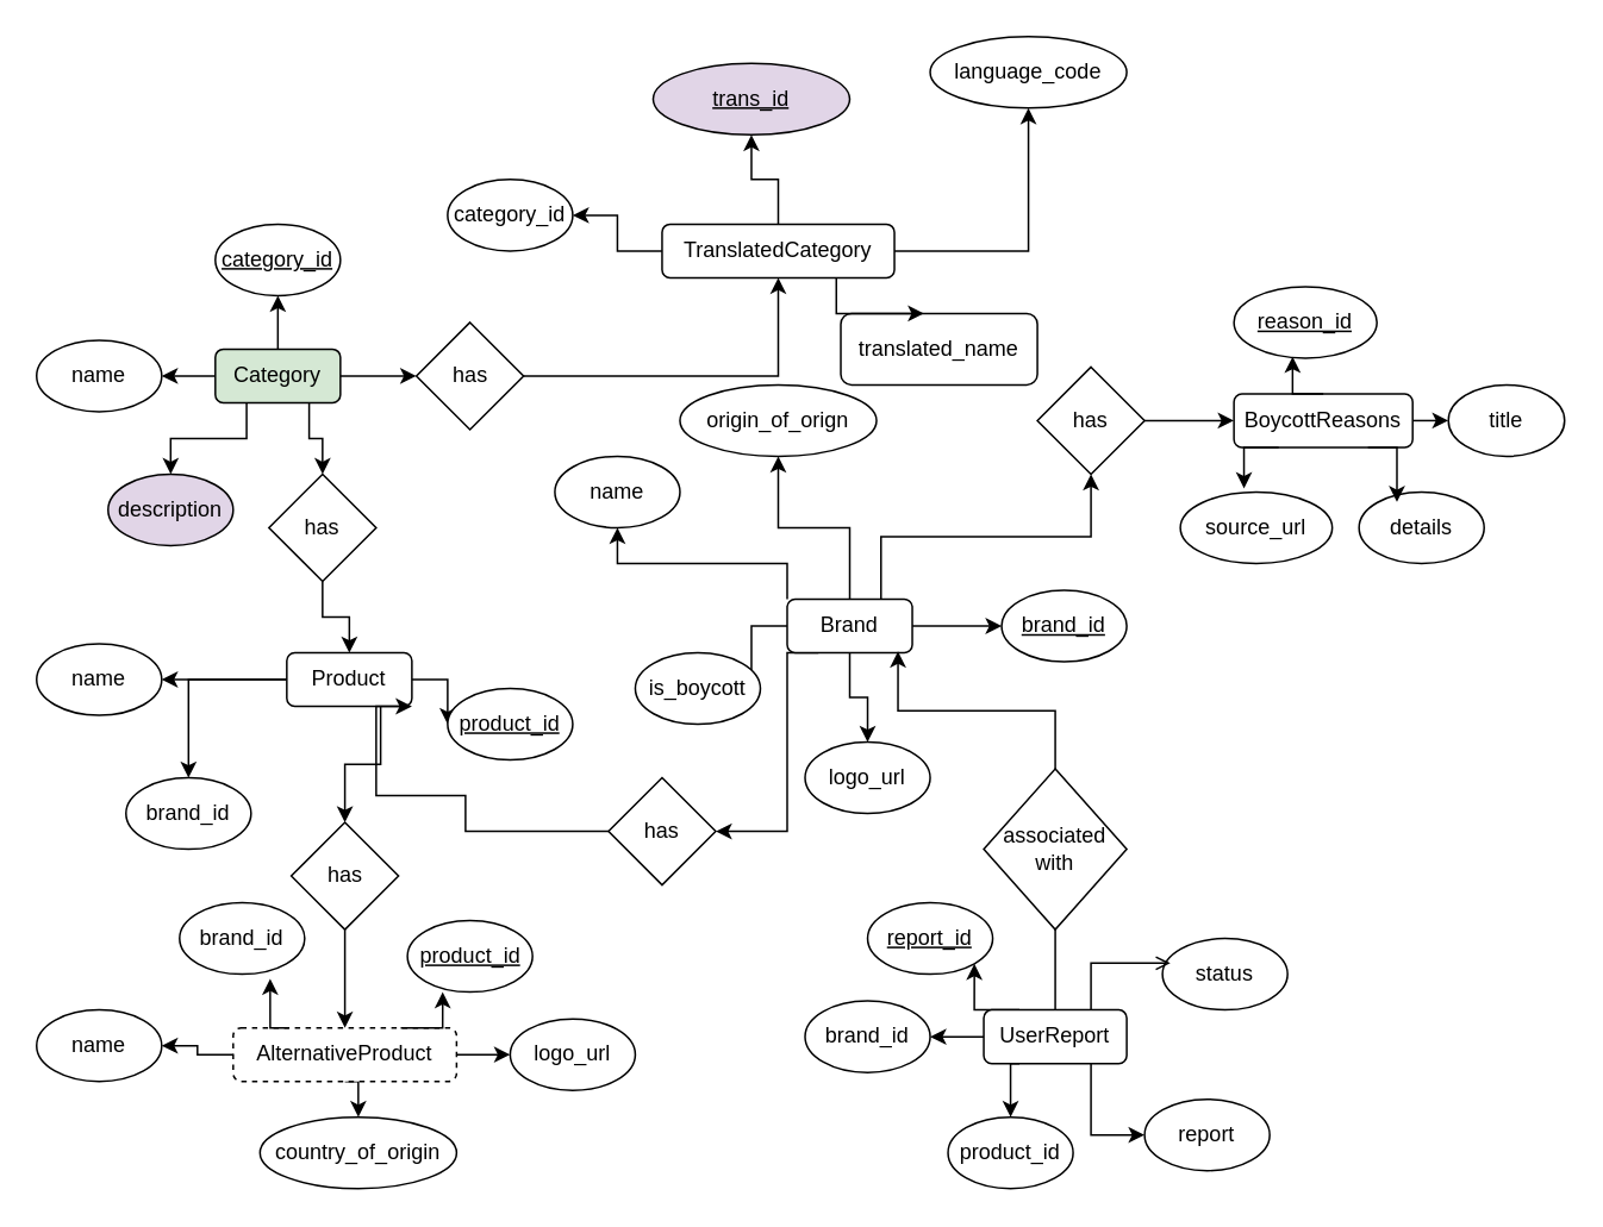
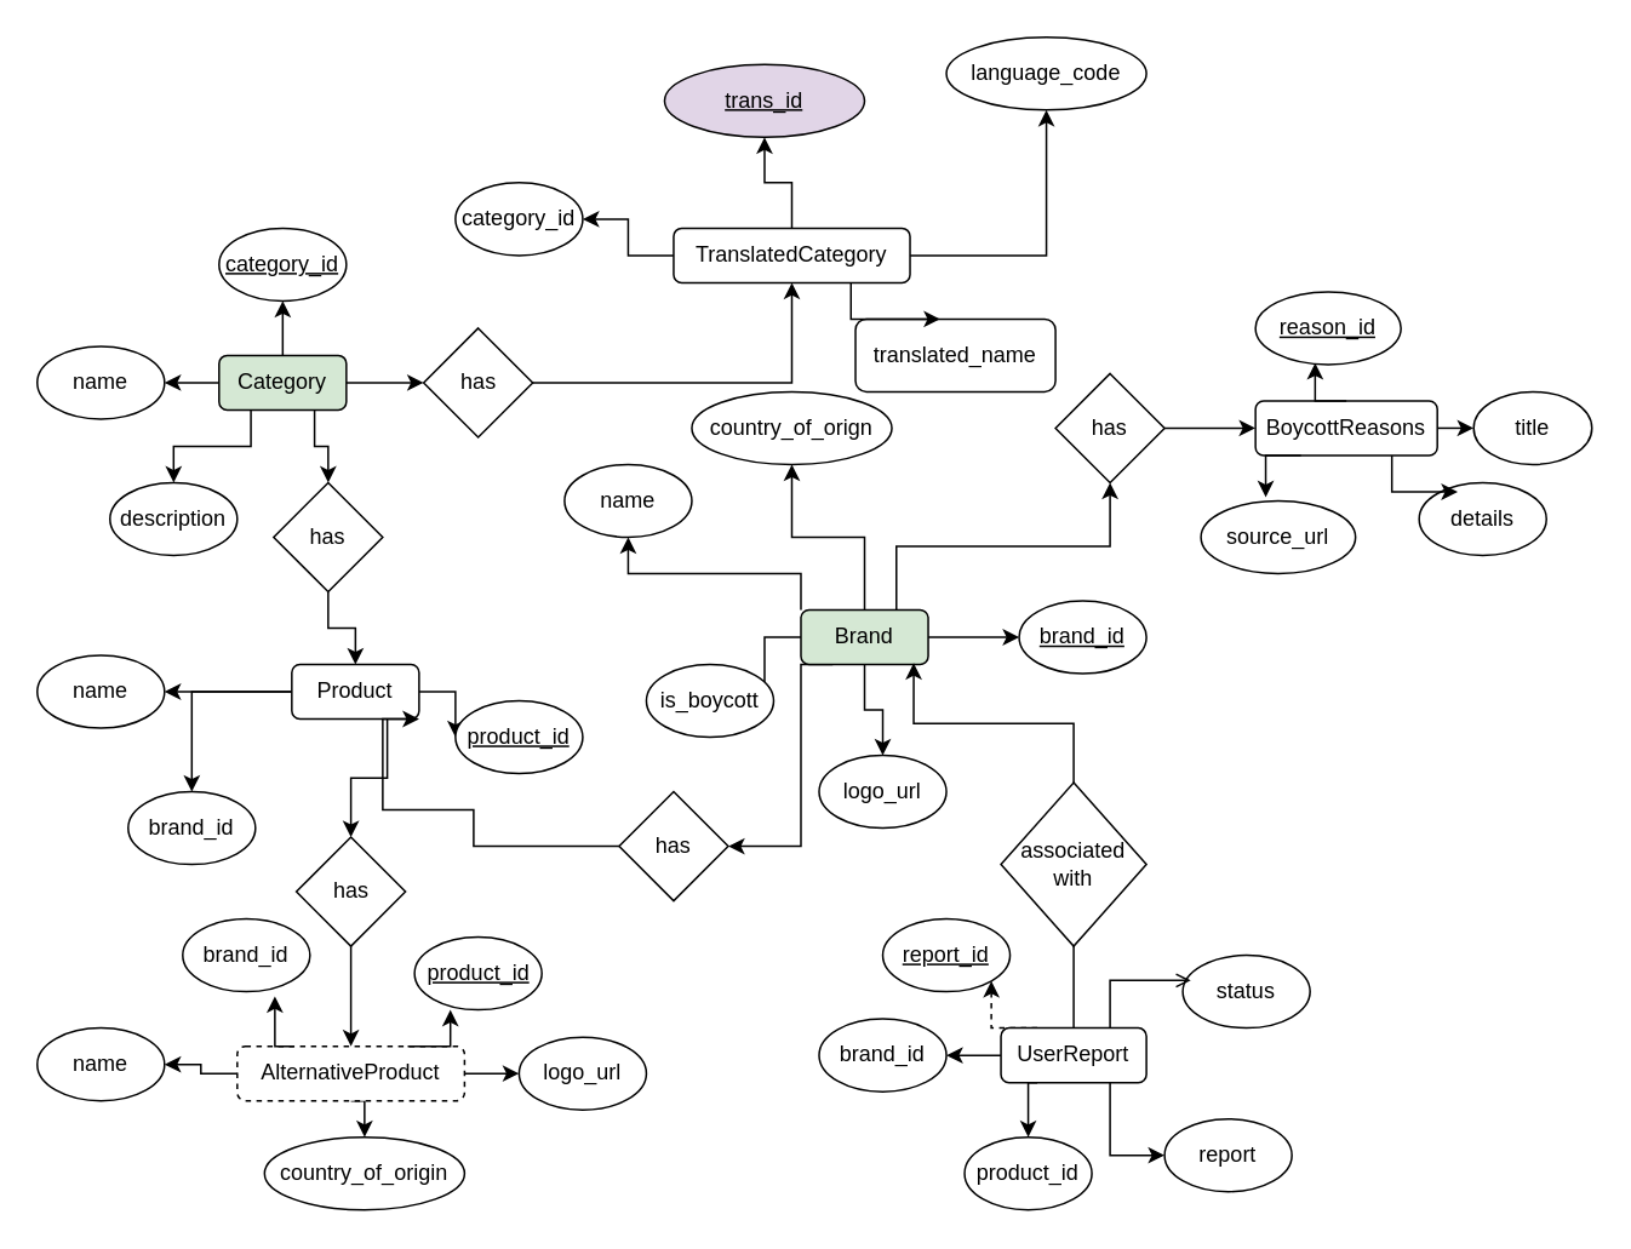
- <mxCell id="47" value="origin_of_orign" style="ellipse;whiteSpace=wrap;html=1;" vertex="1" parent="1"><mxGeometry x="380" y="215" width="110" height="40" as="geometry" /></mxCell>
+ <mxCell id="47" value="country_of_orign" style="ellipse;whiteSpace=wrap;html=1;" vertex="1" parent="1"><mxGeometry x="380" y="215" width="110" height="40" as="geometry" /></mxCell>
- <mxCell id="38" value="description" style="ellipse;whiteSpace=wrap;html=1;fillColor=#e1d5e7;" vertex="1" parent="1"><mxGeometry x="60" y="265" width="70" height="40" as="geometry" /></mxCell>
+ <mxCell id="38" value="description" style="ellipse;whiteSpace=wrap;html=1;" vertex="1" parent="1"><mxGeometry x="60" y="265" width="70" height="40" as="geometry" /></mxCell>
- <mxCell id="72" value="details" style="ellipse;whiteSpace=wrap;html=1;" vertex="1" parent="1"><mxGeometry x="760" y="275" width="70" height="40" as="geometry" /></mxCell>
+ <mxCell id="72" value="details" style="ellipse;whiteSpace=wrap;html=1;" vertex="1" parent="1"><mxGeometry x="780" y="265" width="70" height="40" as="geometry" /></mxCell>
- <mxCell id="36" value="Brand" style="rounded=1;whiteSpace=wrap;html=1;" vertex="1" parent="1"><mxGeometry x="440" y="335" width="70" height="30" as="geometry" /></mxCell>
+ <mxCell id="36" value="Brand" style="rounded=1;whiteSpace=wrap;html=1;fillColor=#d5e8d4;" vertex="1" parent="1"><mxGeometry x="440" y="335" width="70" height="30" as="geometry" /></mxCell>
- <mxCell id="14" style="edgeStyle=orthogonalEdgeStyle;rounded=0;orthogonalLoop=1;jettySize=auto;html=1;exitX=0.25;exitY=0;exitDx=0;exitDy=0;entryX=1;entryY=1;entryDx=0;entryDy=0;" edge="1" parent="1" source="17" target="66"><mxGeometry relative="1" as="geometry" /></mxCell>
+ <mxCell id="14" style="edgeStyle=orthogonalEdgeStyle;rounded=0;orthogonalLoop=1;jettySize=auto;html=1;exitX=0.25;exitY=0;exitDx=0;exitDy=0;entryX=1;entryY=1;entryDx=0;entryDy=0;dashed=1;" edge="1" parent="1" source="17" target="66"><mxGeometry relative="1" as="geometry" /></mxCell>
